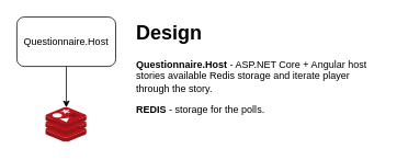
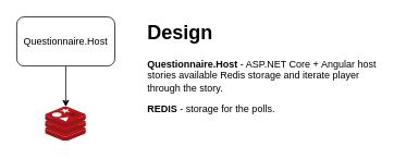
- <mxCell id="5" value="&lt;h1&gt;Design&lt;/h1&gt;&lt;span style=&quot;text-align: center&quot;&gt;&lt;b&gt;Questionnaire.Host&lt;/b&gt;&amp;nbsp;&lt;/span&gt;&lt;span&gt;- ASP.NET Core + Angular host stories available Redis storage and iterate player through the story.&lt;/span&gt;&lt;span style=&quot;text-align: center&quot;&gt;&lt;br&gt;&lt;/span&gt;&lt;p&gt;&lt;b&gt;REDIS &lt;/b&gt;- storage for  the polls.&lt;/p&gt;" style="text;html=1;strokeColor=none;fillColor=none;spacing=5;spacingTop=-20;whiteSpace=wrap;overflow=hidden;rounded=0;" parent="1" vertex="1"><mxGeometry x="160" y="20" width="300" height="140" as="geometry" /></mxCell>
+ <mxCell id="5" value="&lt;h1&gt;Design&lt;/h1&gt;&lt;span style=&quot;text-align: center&quot;&gt;&lt;b&gt;Questionnaire.Host&lt;/b&gt;&amp;nbsp;&lt;/span&gt;&lt;span&gt;- ASP.NET Core + Angular host stories available Redis storage and iterate player through the story.&lt;/span&gt;&lt;span style=&quot;text-align: center&quot;&gt;&lt;br&gt;&lt;/span&gt;&lt;p&gt;&lt;b&gt;REDIS &lt;/b&gt;- storage for  the polls.&lt;/p&gt;" style="text;html=1;strokeColor=none;fillColor=none;spacing=5;spacingTop=-20;whiteSpace=wrap;overflow=hidden;rounded=0;" parent="1" vertex="1"><mxGeometry x="175" y="20" width="300" height="140" as="geometry" /></mxCell>
